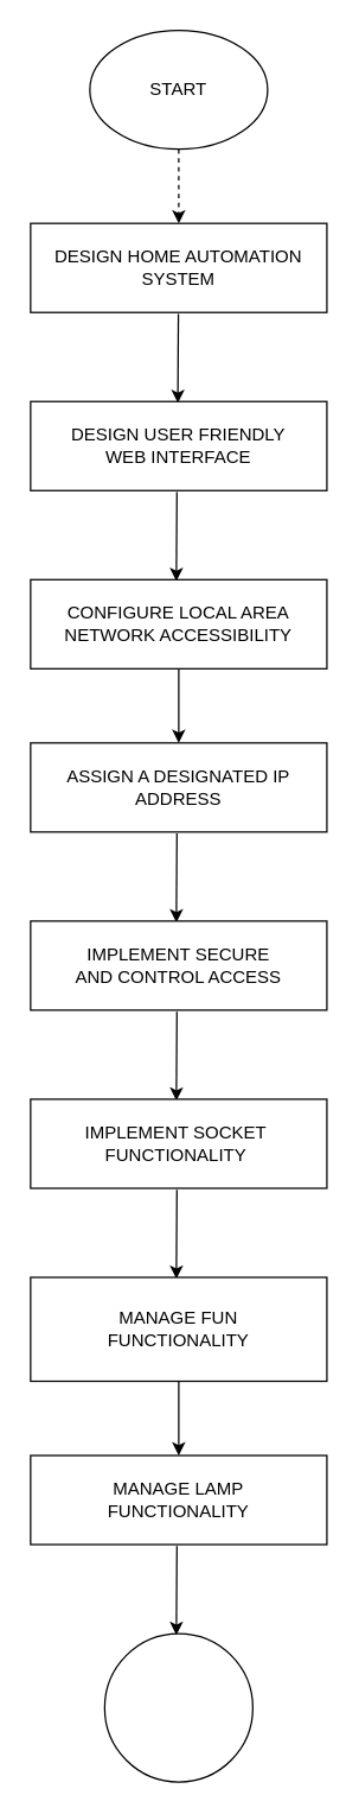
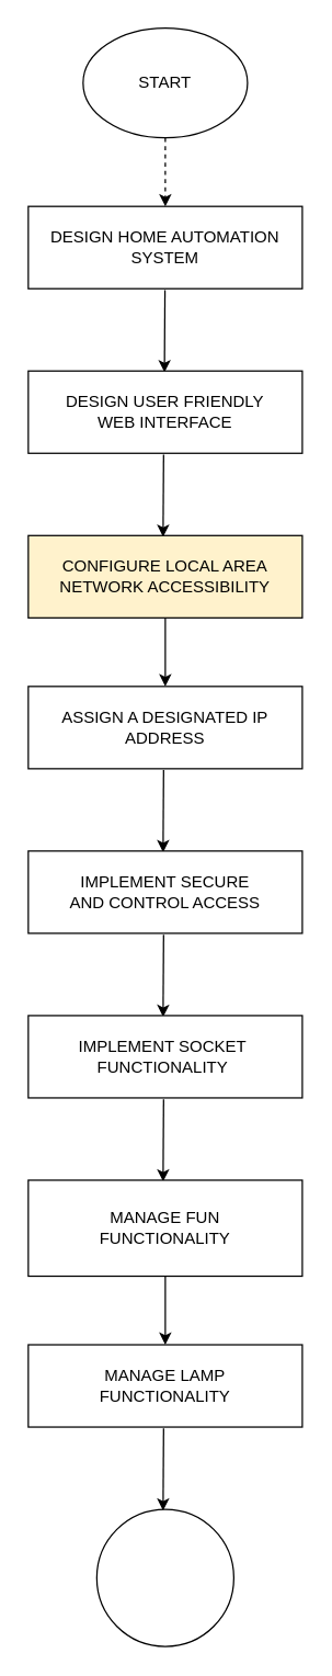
- <mxCell id="8" value="&lt;div&gt;CONFIGURE LOCAL AREA &lt;br&gt;&lt;/div&gt;&lt;div&gt;NETWORK ACCESSIBILITY&lt;/div&gt;" style="rounded=0;whiteSpace=wrap;html=1;" vertex="1" parent="1"><mxGeometry x="20" y="390" width="200" height="60" as="geometry" /></mxCell>
+ <mxCell id="8" value="&lt;div&gt;CONFIGURE LOCAL AREA &lt;br&gt;&lt;/div&gt;&lt;div&gt;NETWORK ACCESSIBILITY&lt;/div&gt;" style="rounded=0;whiteSpace=wrap;html=1;fillColor=#fff2cc;" vertex="1" parent="1"><mxGeometry x="20" y="390" width="200" height="60" as="geometry" /></mxCell>
